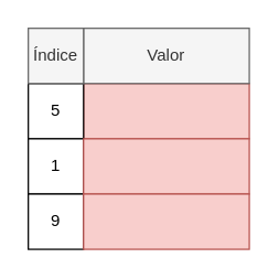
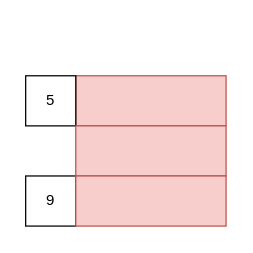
- <mxCell id="7" value="Índice" style="whiteSpace=wrap;html=1;aspect=fixed;fillColor=#f5f5f5;strokeColor=#666666;fontColor=#333333;" vertex="1" parent="1"><mxGeometry x="20" y="20" width="40" height="40" as="geometry" /></mxCell>
- <mxCell id="6" value="Valor" style="rounded=0;whiteSpace=wrap;html=1;fillColor=#f5f5f5;strokeColor=#666666;fontColor=#333333;" vertex="1" parent="1"><mxGeometry x="60" y="20" width="120" height="40" as="geometry" /></mxCell>
- <mxCell id="4" value="1" style="whiteSpace=wrap;html=1;aspect=fixed;" vertex="1" parent="1"><mxGeometry x="20" y="100" width="40" height="40" as="geometry" /></mxCell>
